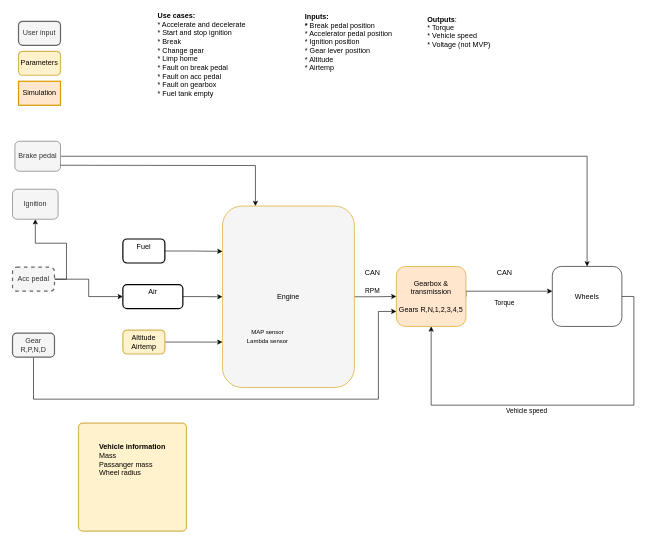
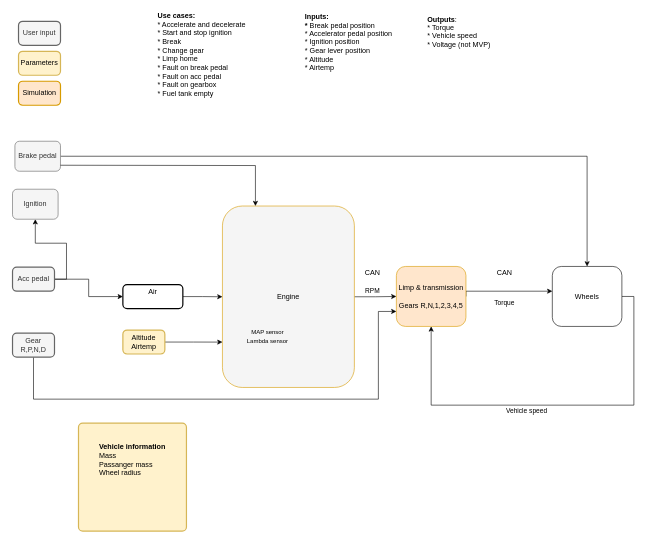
- <mxCell id="27" value="Simulation" style="whiteSpace=wrap;html=1;absoluteArcSize=1;arcSize=14;strokeWidth=2;fillColor=#ffe6cc;strokeColor=#d79b00;rounded=0;" vertex="1" parent="1"><mxGeometry x="30" y="135" width="70" height="40" as="geometry" /></mxCell>
+ <mxCell id="27" value="Simulation" style="rounded=1;whiteSpace=wrap;html=1;absoluteArcSize=1;arcSize=14;strokeWidth=2;fillColor=#ffe6cc;strokeColor=#d79b00;" vertex="1" parent="1"><mxGeometry x="30" y="135" width="70" height="40" as="geometry" /></mxCell>
- <mxCell id="6" value="&lt;div&gt;Fuel&lt;/div&gt;&lt;div&gt;&lt;br&gt;&lt;/div&gt;" style="rounded=1;whiteSpace=wrap;html=1;absoluteArcSize=1;arcSize=14;strokeWidth=2;" vertex="1" parent="1"><mxGeometry x="204" y="398" width="70" height="40" as="geometry" /></mxCell>
- <mxCell id="5" style="edgeStyle=orthogonalEdgeStyle;rounded=0;orthogonalLoop=1;jettySize=auto;html=1;entryX=0;entryY=0.25;entryDx=0;entryDy=0;" edge="1" parent="1" source="6" target="4"><mxGeometry relative="1" as="geometry"><mxPoint x="360" y="465" as="targetPoint" /></mxGeometry></mxCell>
- <mxCell id="9" value="Acc pedal" style="rounded=1;whiteSpace=wrap;html=1;absoluteArcSize=1;arcSize=14;strokeWidth=2;fillColor=#f5f5f5;strokeColor=#666666;fontColor=#333333;dashed=1;" vertex="1" parent="1"><mxGeometry x="20" y="445" width="70" height="40" as="geometry" /></mxCell>
+ <mxCell id="9" value="Acc pedal" style="rounded=1;whiteSpace=wrap;html=1;absoluteArcSize=1;arcSize=14;strokeWidth=2;fillColor=#f5f5f5;strokeColor=#666666;fontColor=#333333;" vertex="1" parent="1"><mxGeometry x="20" y="445" width="70" height="40" as="geometry" /></mxCell>
- <mxCell id="13" value="&lt;div&gt;Gearbox &amp;amp; transmission&lt;/div&gt;&lt;div&gt;&lt;br&gt;&lt;/div&gt;&lt;div&gt;Gears R,N,1,2,3,4,5&lt;br&gt;&lt;/div&gt;" style="rounded=1;whiteSpace=wrap;html=1;fontSize=12;glass=0;strokeWidth=1;shadow=0;fillColor=#ffe6cc;strokeColor=#d79b00;" vertex="1" parent="1"><mxGeometry x="660" y="443.75" width="116" height="100" as="geometry" /></mxCell>
+ <mxCell id="13" value="&lt;div&gt;Limp &amp;amp; transmission&lt;/div&gt;&lt;div&gt;&lt;br&gt;&lt;/div&gt;&lt;div&gt;Gears R,N,1,2,3,4,5&lt;br&gt;&lt;/div&gt;" style="rounded=1;whiteSpace=wrap;html=1;fontSize=12;glass=0;strokeWidth=1;shadow=0;fillColor=#ffe6cc;strokeColor=#d79b00;" vertex="1" parent="1"><mxGeometry x="660" y="443.75" width="116" height="100" as="geometry" /></mxCell>
